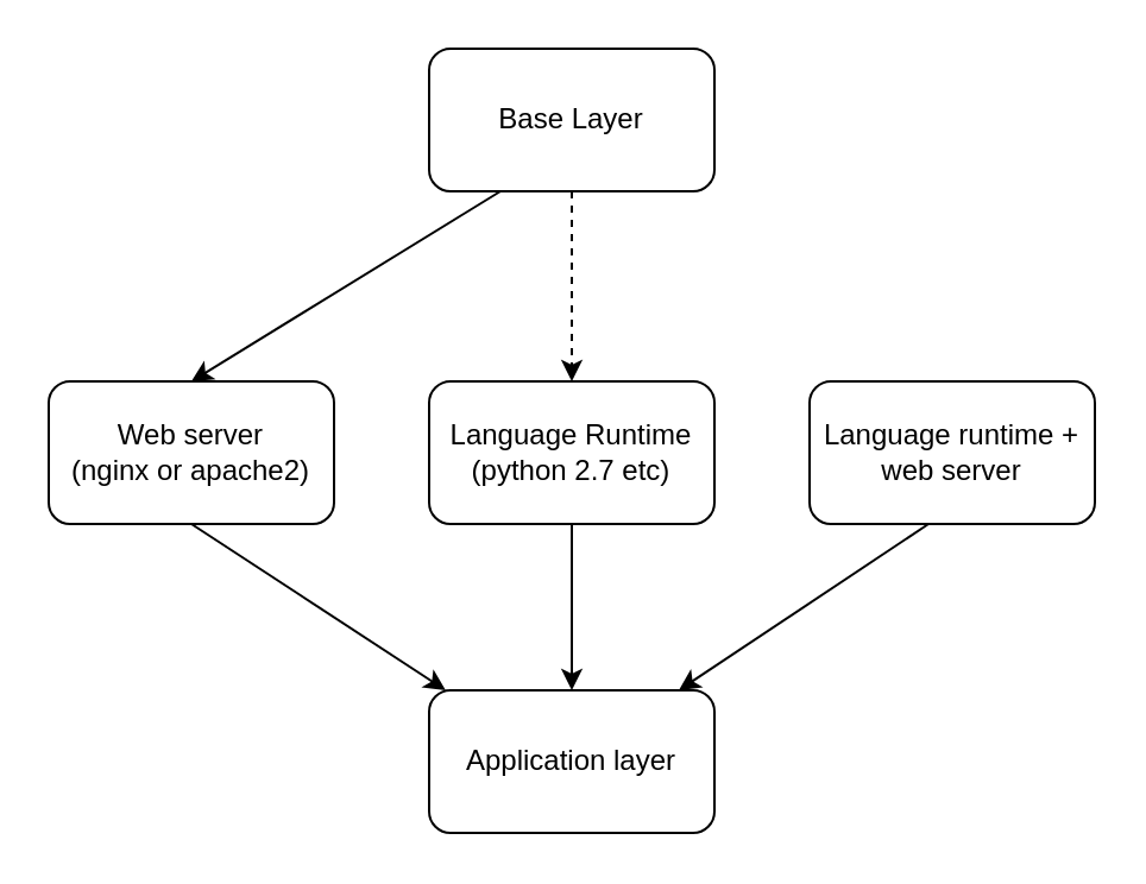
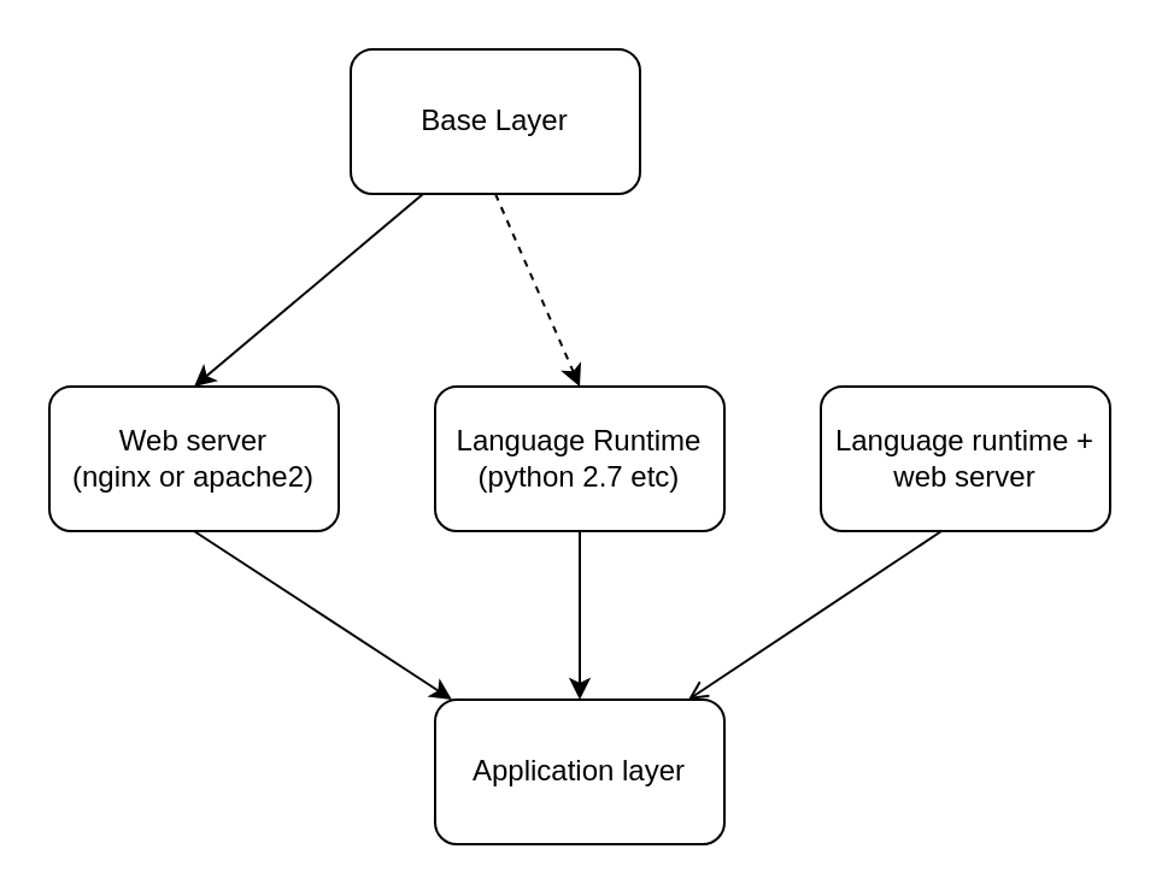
- <mxCell id="2" value="Base Layer" style="rounded=1;whiteSpace=wrap;html=1;" vertex="1" parent="1"><mxGeometry x="180" y="20" width="120" height="60" as="geometry" /></mxCell>
+ <mxCell id="2" value="Base Layer" style="rounded=1;whiteSpace=wrap;html=1;" vertex="1" parent="1"><mxGeometry x="145" y="20" width="120" height="60" as="geometry" /></mxCell>
- <mxCell id="11" value="" style="endArrow=classic;html=1;exitX=0.417;exitY=1;exitDx=0;exitDy=0;exitPerimeter=0;" edge="1" parent="1" source="6" target="8"><mxGeometry width="50" height="50" relative="1" as="geometry"><mxPoint x="350" y="290" as="sourcePoint" /><mxPoint x="400" y="240" as="targetPoint" /></mxGeometry></mxCell>
+ <mxCell id="11" value="" style="endArrow=open;html=1;exitX=0.417;exitY=1;exitDx=0;exitDy=0;exitPerimeter=0;" edge="1" parent="1" source="6" target="8"><mxGeometry width="50" height="50" relative="1" as="geometry"><mxPoint x="350" y="290" as="sourcePoint" /><mxPoint x="400" y="240" as="targetPoint" /></mxGeometry></mxCell>
